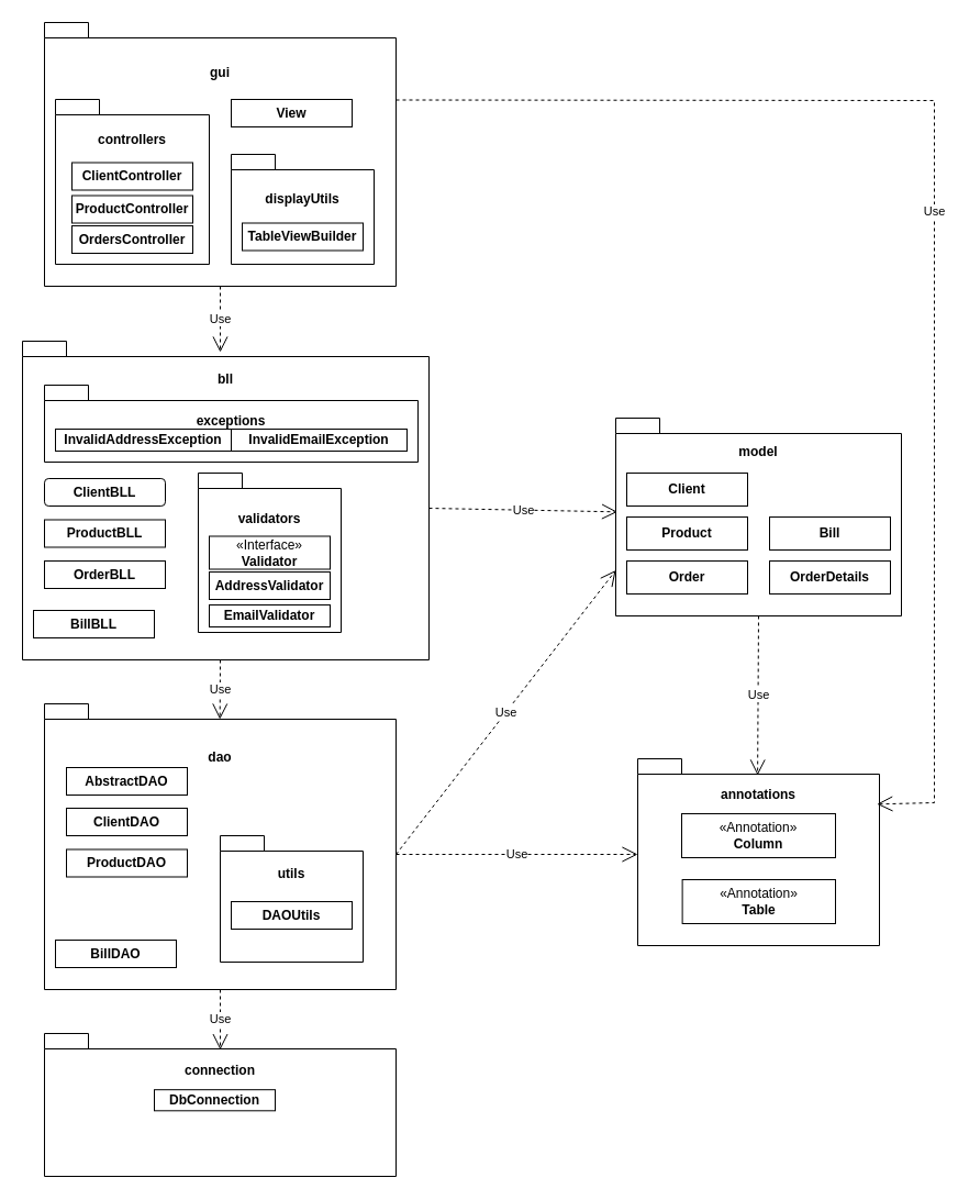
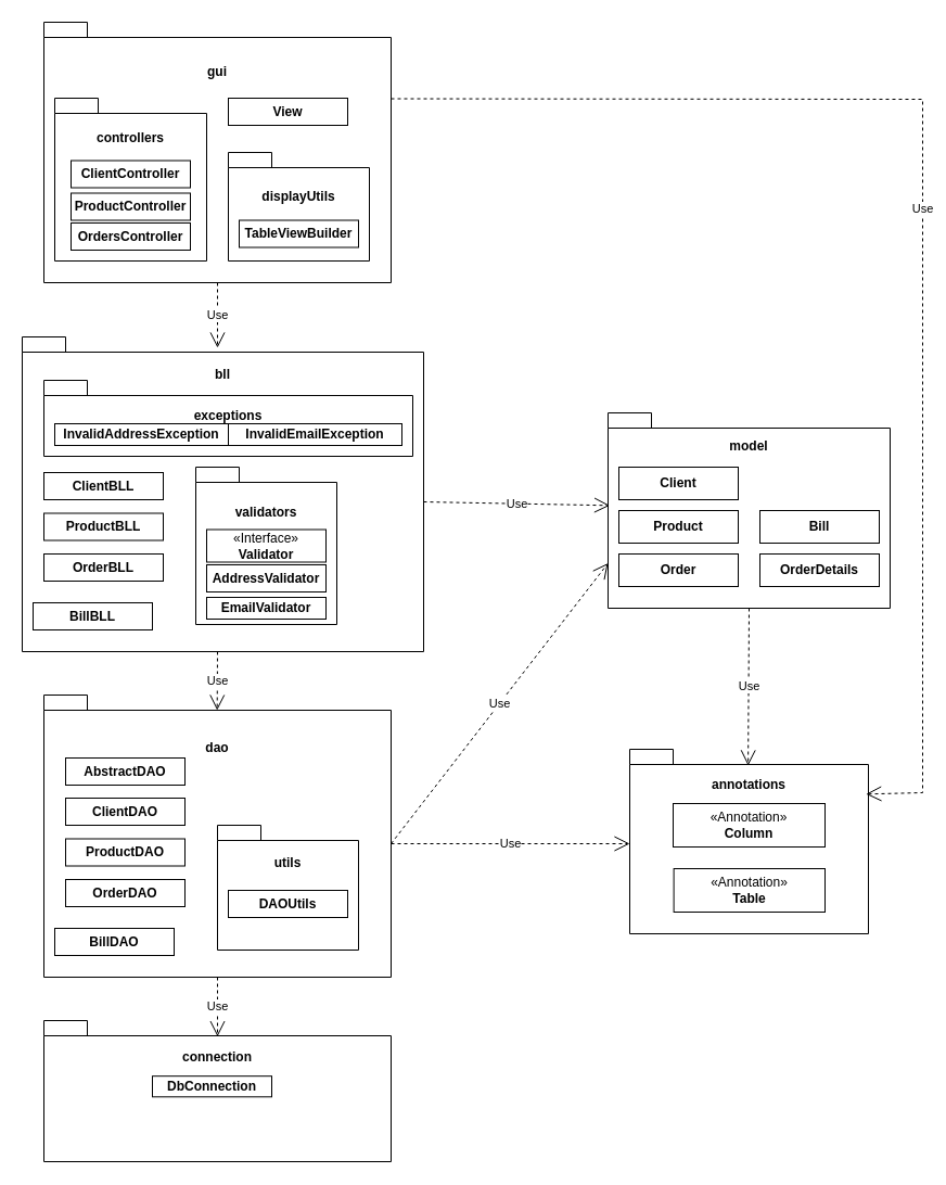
- <mxCell id="27" value="&lt;b&gt;ClientBLL&lt;/b&gt;" style="html=1;whiteSpace=wrap;rounded=1;" vertex="1" parent="26"><mxGeometry x="20" y="95" width="110" height="25" as="geometry" /></mxCell>
+ <mxCell id="27" value="&lt;b&gt;ClientBLL&lt;/b&gt;" style="html=1;whiteSpace=wrap;" vertex="1" parent="26"><mxGeometry x="20" y="95" width="110" height="25" as="geometry" /></mxCell>
+ <mxCell id="9" value="&lt;b&gt;OrderDAO&lt;/b&gt;" style="html=1;whiteSpace=wrap;" vertex="1" parent="5"><mxGeometry x="20" y="170" width="110" height="25" as="geometry" /></mxCell>
